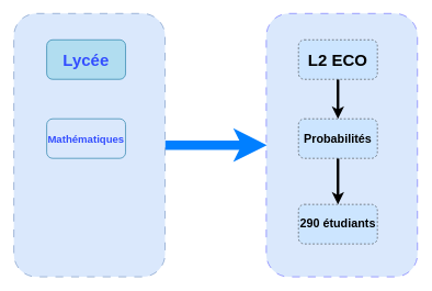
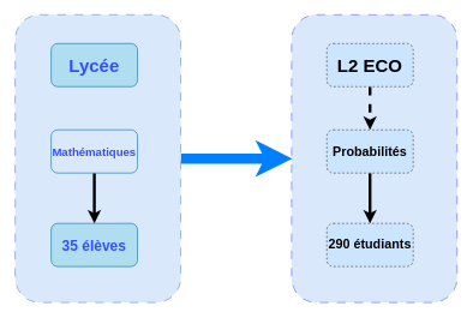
- <mxCell id="9" value="" style="edgeStyle=orthogonalEdgeStyle;rounded=0;orthogonalLoop=1;jettySize=auto;html=1;strokeWidth=4;" edge="1" parent="1" source="10" target="12"><mxGeometry relative="1" as="geometry" /></mxCell>
+ <mxCell id="9" value="" style="edgeStyle=orthogonalEdgeStyle;rounded=0;orthogonalLoop=1;jettySize=auto;html=1;strokeWidth=4;dashed=1;" edge="1" parent="1" source="10" target="12"><mxGeometry relative="1" as="geometry" /></mxCell>
+ <mxCell id="6" value="" style="edgeStyle=orthogonalEdgeStyle;rounded=0;orthogonalLoop=1;jettySize=auto;html=1;strokeWidth=4;" edge="1" parent="1" source="7" target="8"><mxGeometry relative="1" as="geometry" /></mxCell>
+ <mxCell id="8" value="&lt;font color=&quot;#334eff&quot; style=&quot;font-size: 20px;&quot;&gt;&lt;b&gt;35 élèves&lt;/b&gt;&lt;/font&gt;" style="rounded=1;whiteSpace=wrap;html=1;strokeColor=#10739e;fillColor=#b1ddf0;" vertex="1" parent="1"><mxGeometry x="70" y="310" width="120" height="60" as="geometry" /></mxCell>
